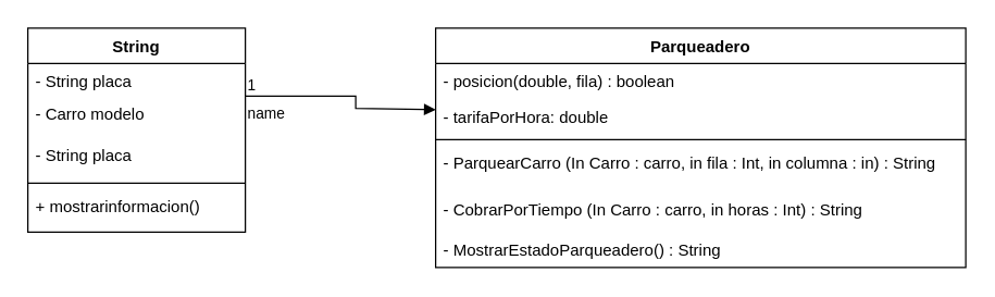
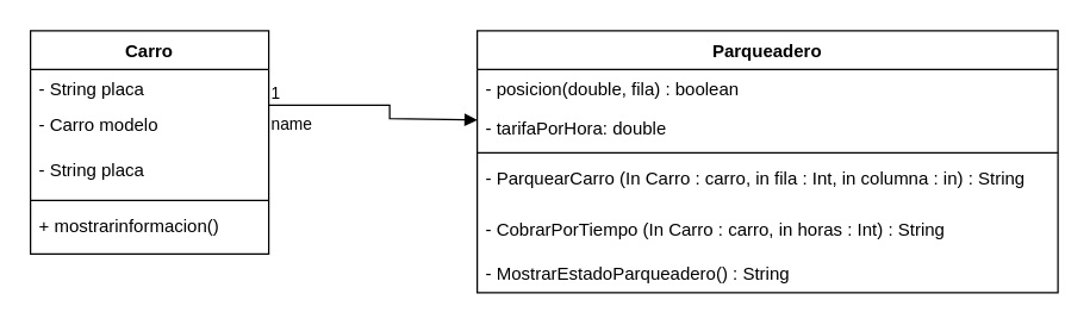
- <mxCell id="2" value="String" style="swimlane;fontStyle=1;align=center;verticalAlign=top;childLayout=stackLayout;horizontal=1;startSize=26;horizontalStack=0;resizeParent=1;resizeParentMax=0;resizeLast=0;collapsible=1;marginBottom=0;whiteSpace=wrap;html=1;" vertex="1" parent="1"><mxGeometry x="20" y="20" width="160" height="150" as="geometry" /></mxCell>
+ <mxCell id="2" value="Carro" style="swimlane;fontStyle=1;align=center;verticalAlign=top;childLayout=stackLayout;horizontal=1;startSize=26;horizontalStack=0;resizeParent=1;resizeParentMax=0;resizeLast=0;collapsible=1;marginBottom=0;whiteSpace=wrap;html=1;" vertex="1" parent="1"><mxGeometry x="20" y="20" width="160" height="150" as="geometry" /></mxCell>
